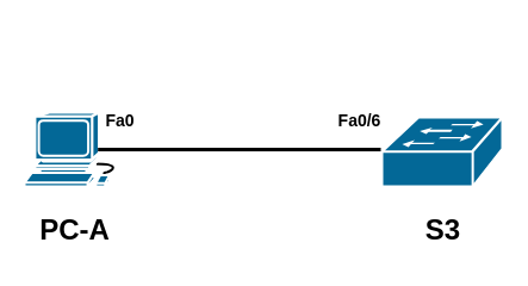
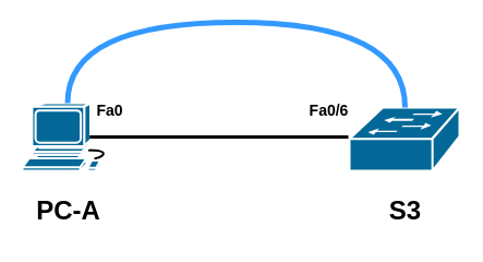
+ <mxCell id="4" value="" style="endArrow=none;html=1;rounded=0;strokeColor=#3399FF;edgeStyle=orthogonalEdgeStyle;curved=1;shadow=0;endSize=13;startSize=13;strokeWidth=5;" parent="1" source="3" target="2" edge="1"><mxGeometry width="50" height="50" relative="1" as="geometry"><mxPoint x="100" y="90" as="sourcePoint" /><mxPoint x="300" y="50" as="targetPoint" /><Array as="points"><mxPoint x="62" y="20" /><mxPoint x="371" y="20" /></Array></mxGeometry></mxCell>
